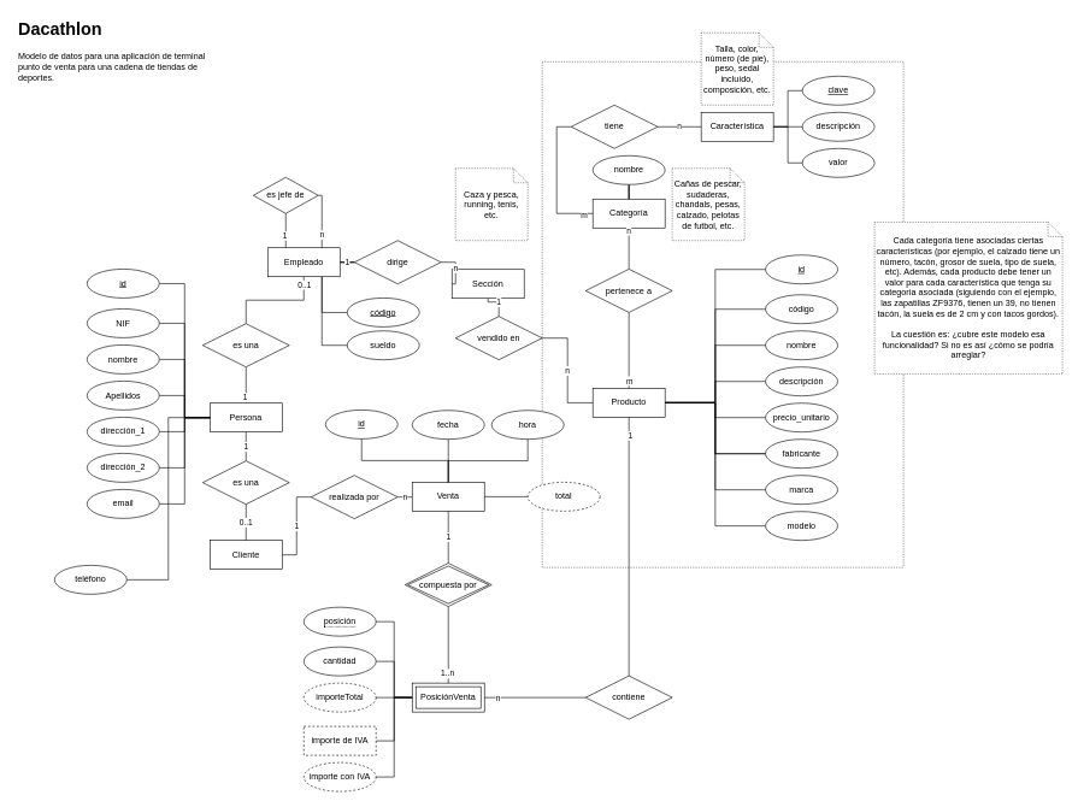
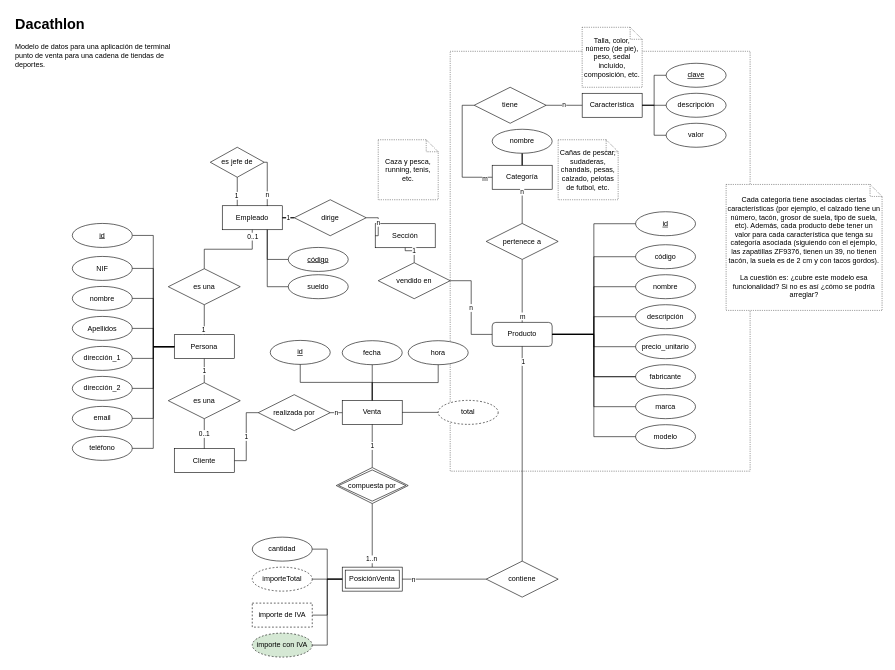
- <mxCell id="4" value="Producto" style="whiteSpace=wrap;html=1;align=center;" parent="1" vertex="1"><mxGeometry x="820" y="537" width="100" height="40" as="geometry" /></mxCell>
+ <mxCell id="4" value="Producto" style="whiteSpace=wrap;html=1;align=center;rounded=1;" parent="1" vertex="1"><mxGeometry x="820" y="537" width="100" height="40" as="geometry" /></mxCell>
- <mxCell id="16" value="teléfono" style="ellipse;whiteSpace=wrap;html=1;align=center;" parent="1" vertex="1"><mxGeometry x="75" y="782" width="100" height="40" as="geometry" /></mxCell>
+ <mxCell id="16" value="teléfono" style="ellipse;whiteSpace=wrap;html=1;align=center;" parent="1" vertex="1"><mxGeometry x="120" y="727" width="100" height="40" as="geometry" /></mxCell>
- <mxCell id="67" value="&lt;span style=&quot;border-bottom: 1px dotted&quot;&gt;posición&lt;/span&gt;" style="ellipse;whiteSpace=wrap;html=1;align=center;" parent="1" vertex="1"><mxGeometry x="420" y="840" width="100" height="40" as="geometry" /></mxCell>
- <mxCell id="72" style="edgeStyle=orthogonalEdgeStyle;rounded=0;orthogonalLoop=1;jettySize=auto;html=1;exitX=0;exitY=0.5;exitDx=0;exitDy=0;entryX=1;entryY=0.5;entryDx=0;entryDy=0;endArrow=none;endFill=0;" parent="1" source="38" target="67" edge="1"><mxGeometry relative="1" as="geometry"><mxPoint x="309" y="855" as="sourcePoint" /><mxPoint x="391" y="1025.5" as="targetPoint" /></mxGeometry></mxCell>
- <mxCell id="71" value="importe con IVA" style="ellipse;whiteSpace=wrap;html=1;align=center;dashed=1;" parent="1" vertex="1"><mxGeometry x="420" y="1055" width="100" height="40" as="geometry" /></mxCell>
+ <mxCell id="71" value="importe con IVA" style="ellipse;whiteSpace=wrap;html=1;align=center;dashed=1;fillColor=#d5e8d4;" parent="1" vertex="1"><mxGeometry x="420" y="1055" width="100" height="40" as="geometry" /></mxCell>
